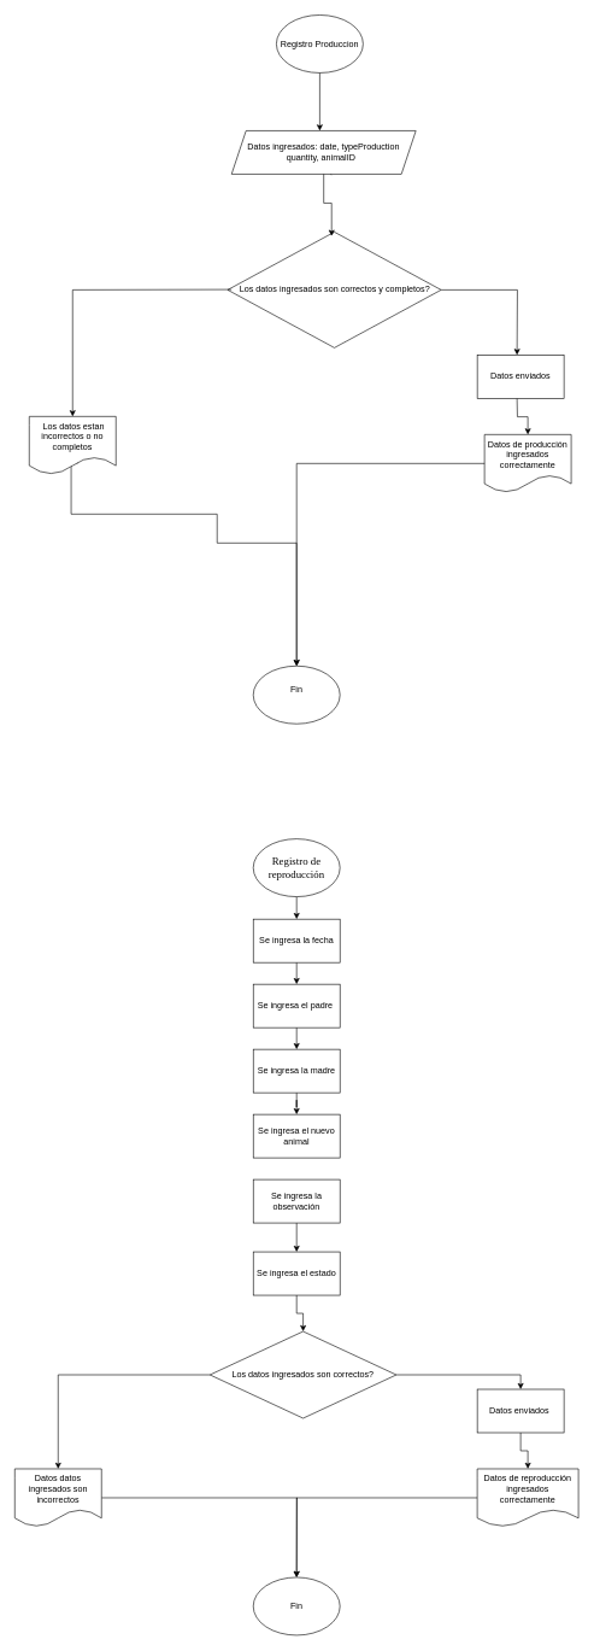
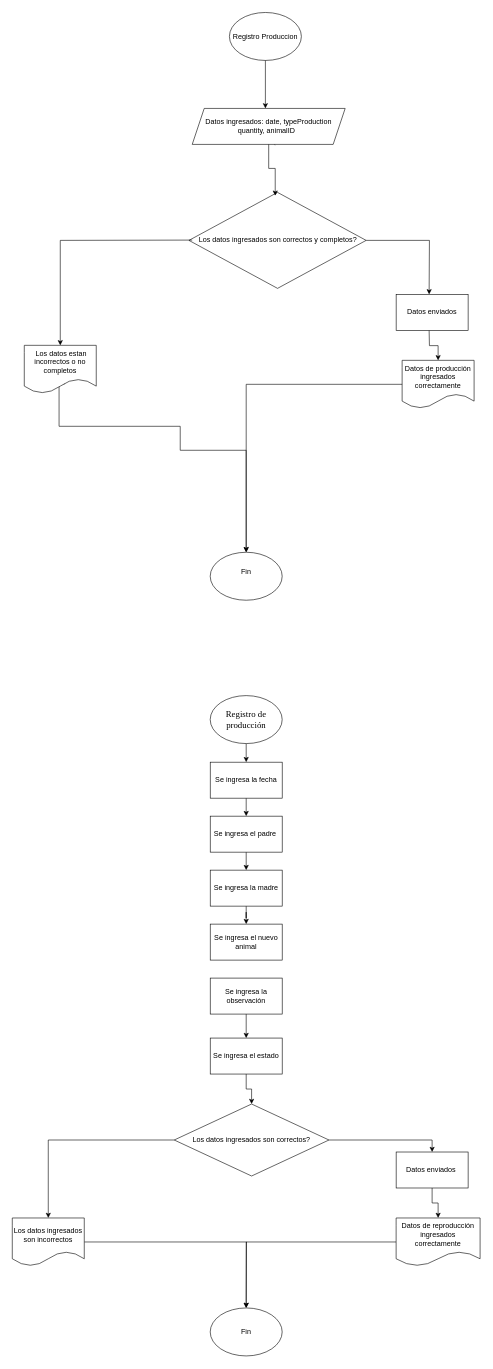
- <mxCell id="19" value="&lt;span id=&quot;docs-internal-guid-d9bcc515-7fff-02f5-b1e7-fee0ed0a630b&quot;&gt;&lt;span style=&quot;font-size: 11pt; font-family: &amp;quot;Times New Roman&amp;quot;, serif; background-color: transparent; font-variant-numeric: normal; font-variant-east-asian: normal; font-variant-alternates: normal; font-variant-position: normal; vertical-align: baseline; white-space-collapse: preserve;&quot;&gt;Registro de reproducción&lt;/span&gt;&lt;/span&gt;" style="ellipse;whiteSpace=wrap;html=1;" vertex="1" parent="1"><mxGeometry x="350" y="1159" width="120" height="80" as="geometry" /></mxCell>
+ <mxCell id="19" value="&lt;span id=&quot;docs-internal-guid-d9bcc515-7fff-02f5-b1e7-fee0ed0a630b&quot;&gt;&lt;span style=&quot;font-size: 11pt; font-family: &amp;quot;Times New Roman&amp;quot;, serif; background-color: transparent; font-variant-numeric: normal; font-variant-east-asian: normal; font-variant-alternates: normal; font-variant-position: normal; vertical-align: baseline; white-space-collapse: preserve;&quot;&gt;Registro de producción&lt;/span&gt;&lt;/span&gt;" style="ellipse;whiteSpace=wrap;html=1;" vertex="1" parent="1"><mxGeometry x="350" y="1159" width="120" height="80" as="geometry" /></mxCell>
- <mxCell id="35" value="Datos datos ingresados son incorrectos" style="shape=document;whiteSpace=wrap;html=1;boundedLbl=1;" vertex="1" parent="1"><mxGeometry y="2030" width="120" height="80" as="geometry" x="20" /></mxCell>
+ <mxCell id="35" value="Los datos ingresados son incorrectos" style="shape=document;whiteSpace=wrap;html=1;boundedLbl=1;" vertex="1" parent="1"><mxGeometry y="2030" width="120" height="80" as="geometry" x="20" /></mxCell>
